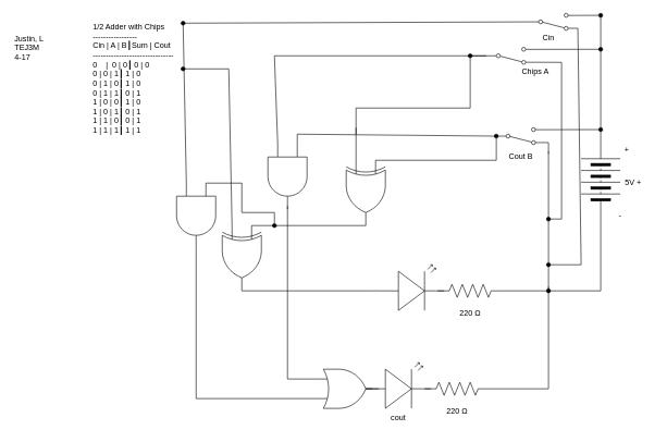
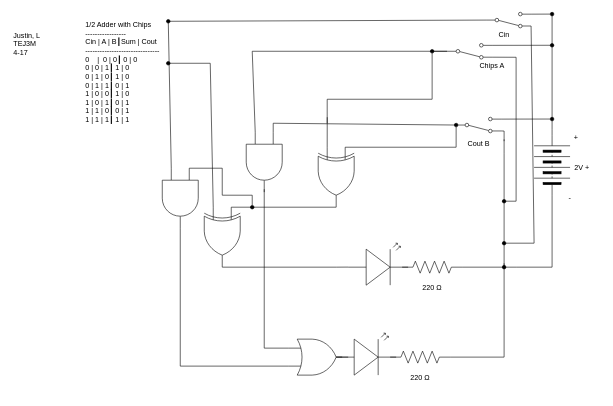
- <mxCell id="16" value="5V +" style="text;strokeColor=none;align=center;fillColor=none;html=1;verticalAlign=middle;whiteSpace=wrap;rounded=0;" parent="1" vertex="1"><mxGeometry x="940" y="265" width="60" height="30" as="geometry" /></mxCell>
+ <mxCell id="16" value="2V +" style="text;strokeColor=none;align=center;fillColor=none;html=1;verticalAlign=middle;whiteSpace=wrap;rounded=0;" parent="1" vertex="1"><mxGeometry x="940" y="265" width="60" height="30" as="geometry" /></mxCell>
- <mxCell id="37" value="cout" style="text;strokeColor=none;align=center;fillColor=none;html=1;verticalAlign=middle;whiteSpace=wrap;rounded=0;labelBackgroundColor=none;" parent="1" vertex="1"><mxGeometry x="580" y="625" width="60" height="30" as="geometry" /></mxCell>
